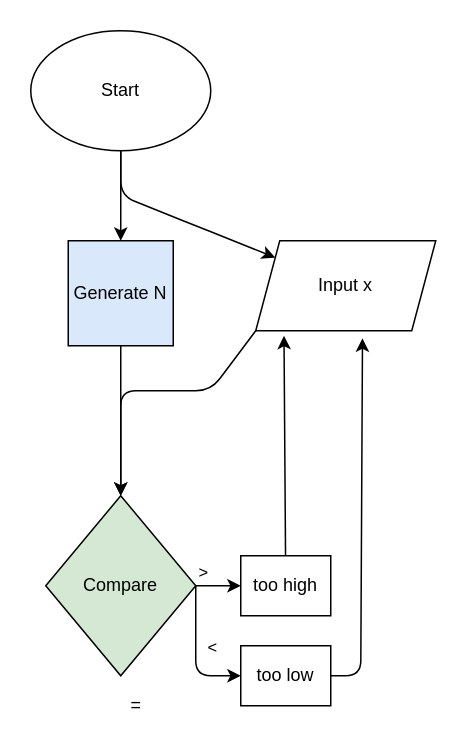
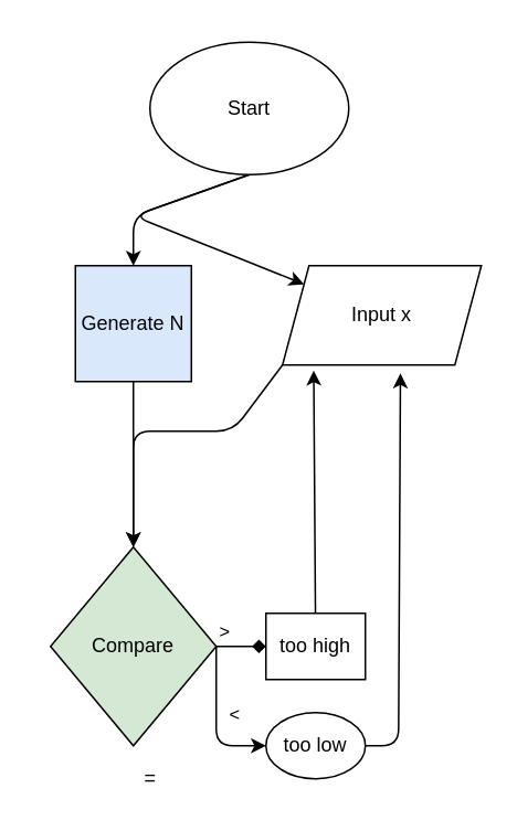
- <mxCell id="4" value="Start" style="ellipse;whiteSpace=wrap;html=1;" vertex="1" parent="1"><mxGeometry x="20" y="20" width="120" height="80" as="geometry" /></mxCell>
+ <mxCell id="4" value="Start" style="ellipse;whiteSpace=wrap;html=1;" vertex="1" parent="1"><mxGeometry x="90" y="25" width="120" height="80" as="geometry" /></mxCell>
- <mxCell id="11" value="" style="edgeStyle=none;html=1;" edge="1" parent="1" source="13" target="17"><mxGeometry relative="1" as="geometry" /></mxCell>
+ <mxCell id="11" value="" style="edgeStyle=none;html=1;endArrow=diamond;" edge="1" parent="1" source="13" target="17"><mxGeometry relative="1" as="geometry" /></mxCell>
- <mxCell id="15" value="too low" style="whiteSpace=wrap;html=1;" vertex="1" parent="1"><mxGeometry x="160" y="430" width="60" height="40" as="geometry" /></mxCell>
+ <mxCell id="15" value="too low" style="ellipse;whiteSpace=wrap;html=1;" vertex="1" parent="1"><mxGeometry x="160" y="430" width="60" height="40" as="geometry" /></mxCell>
